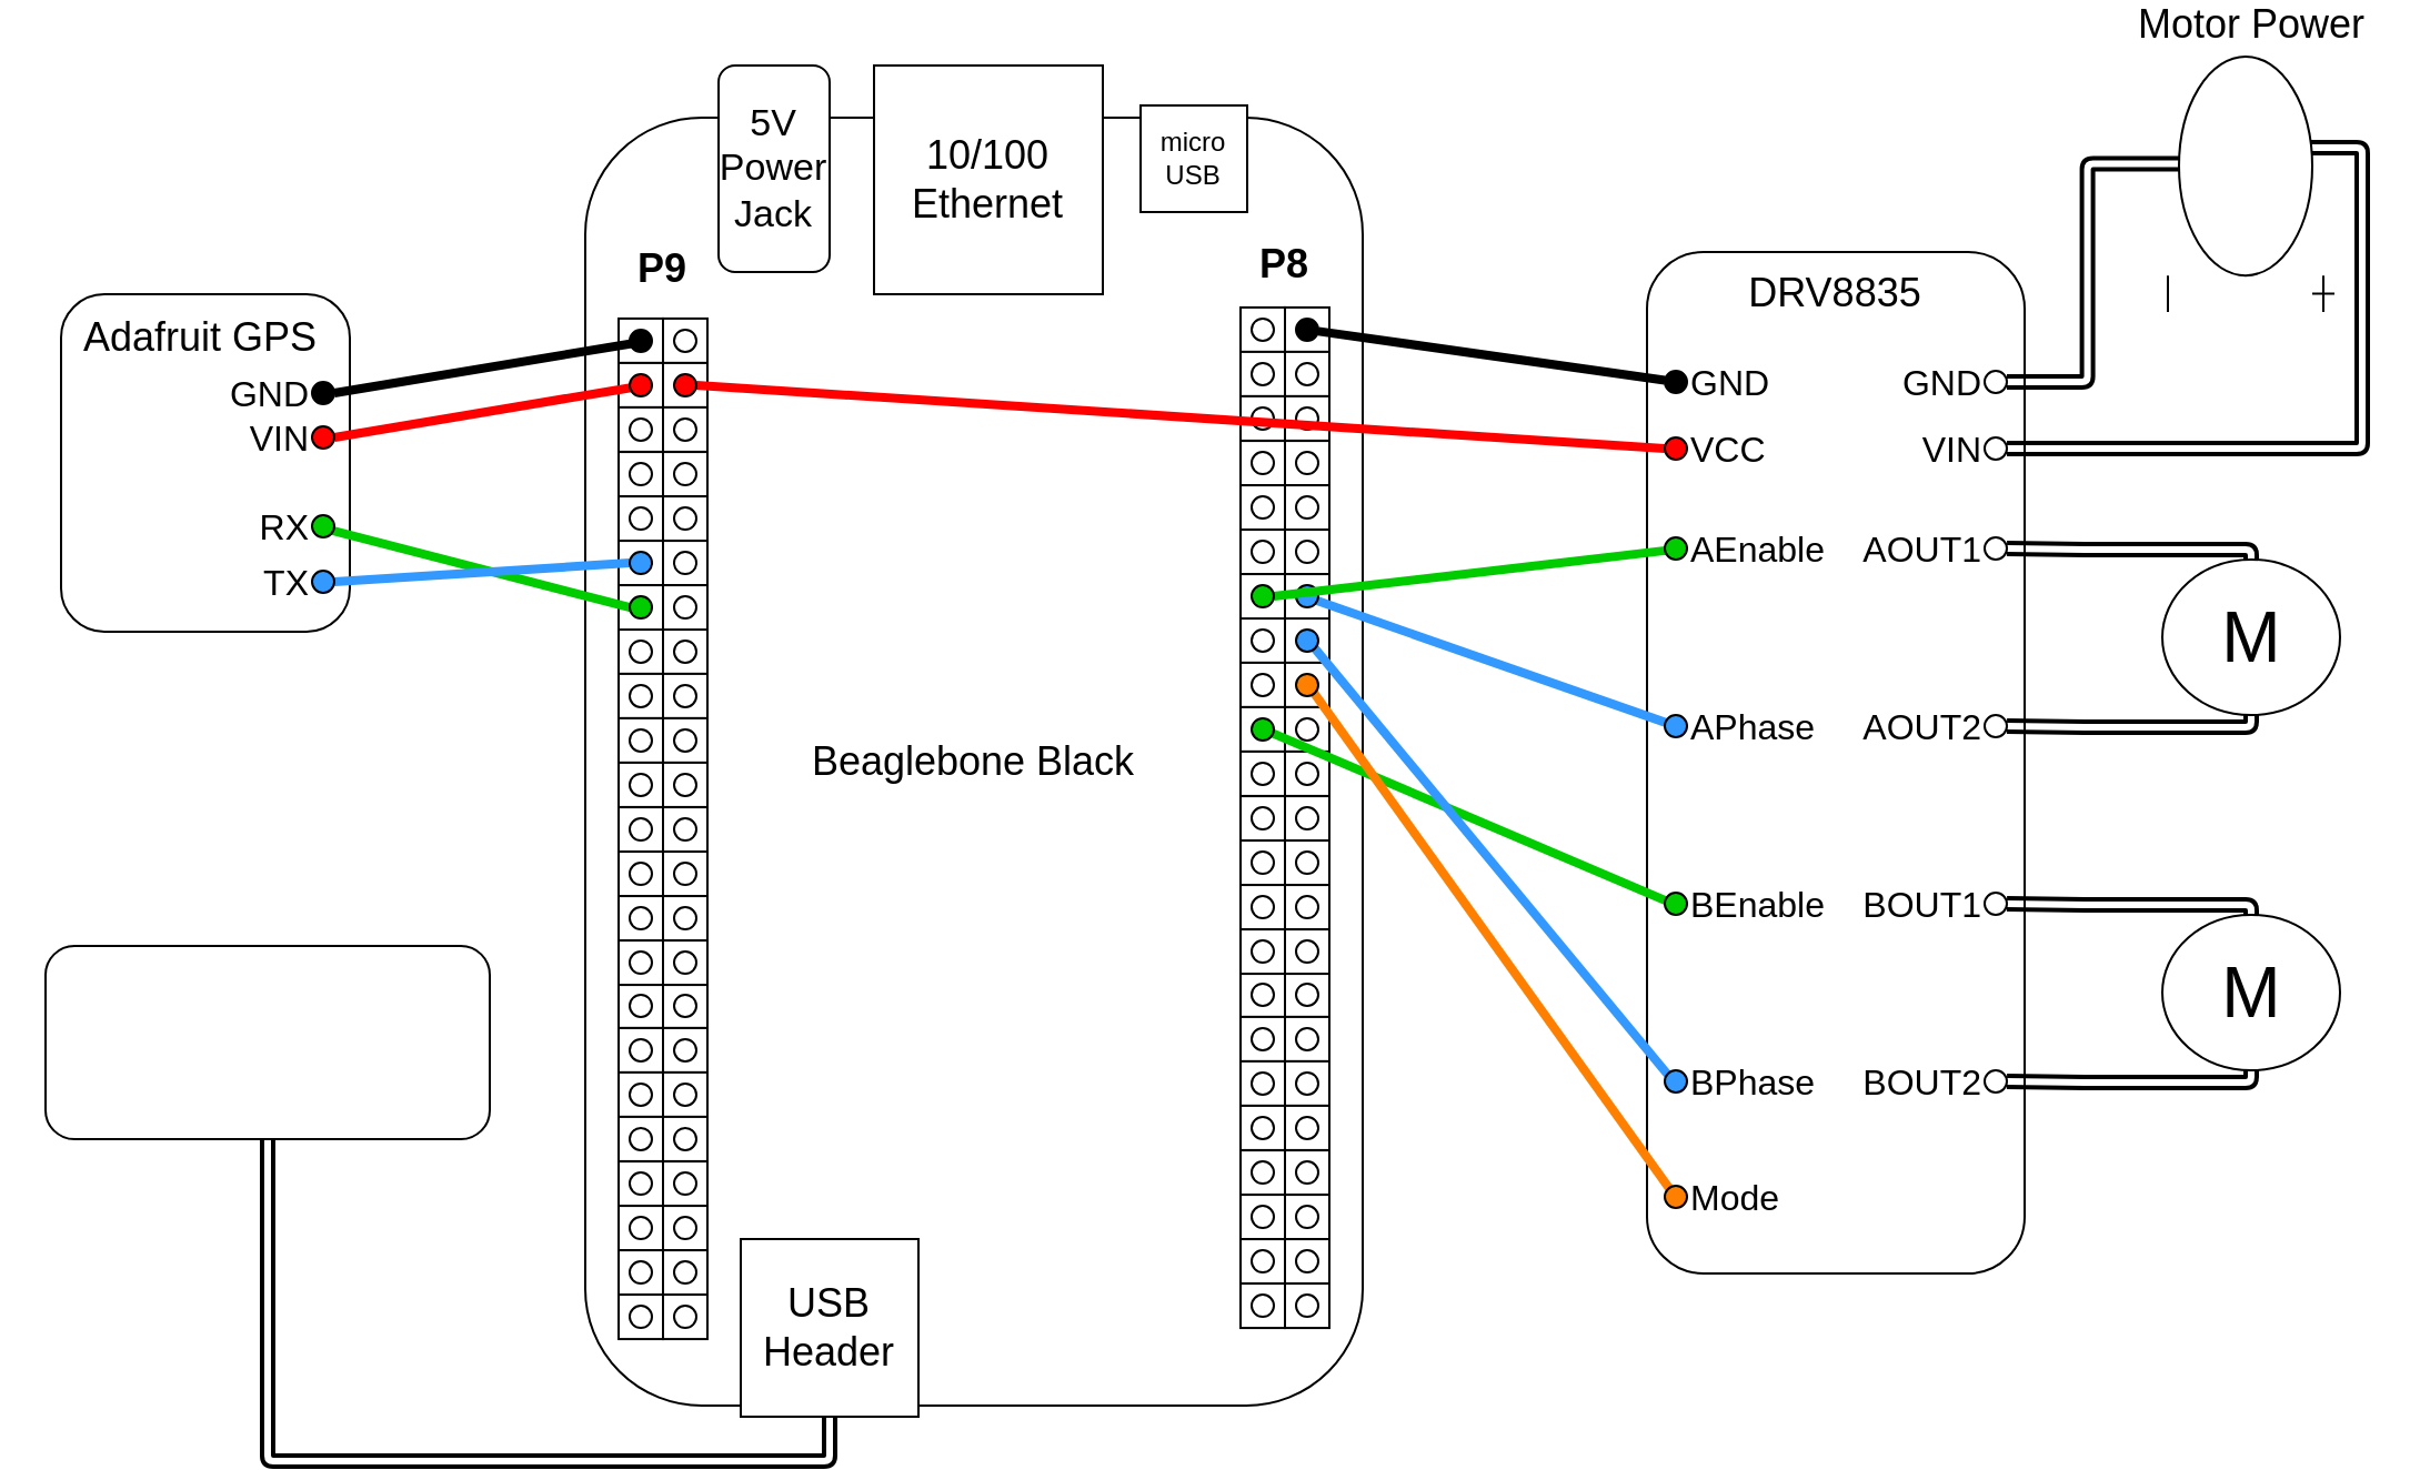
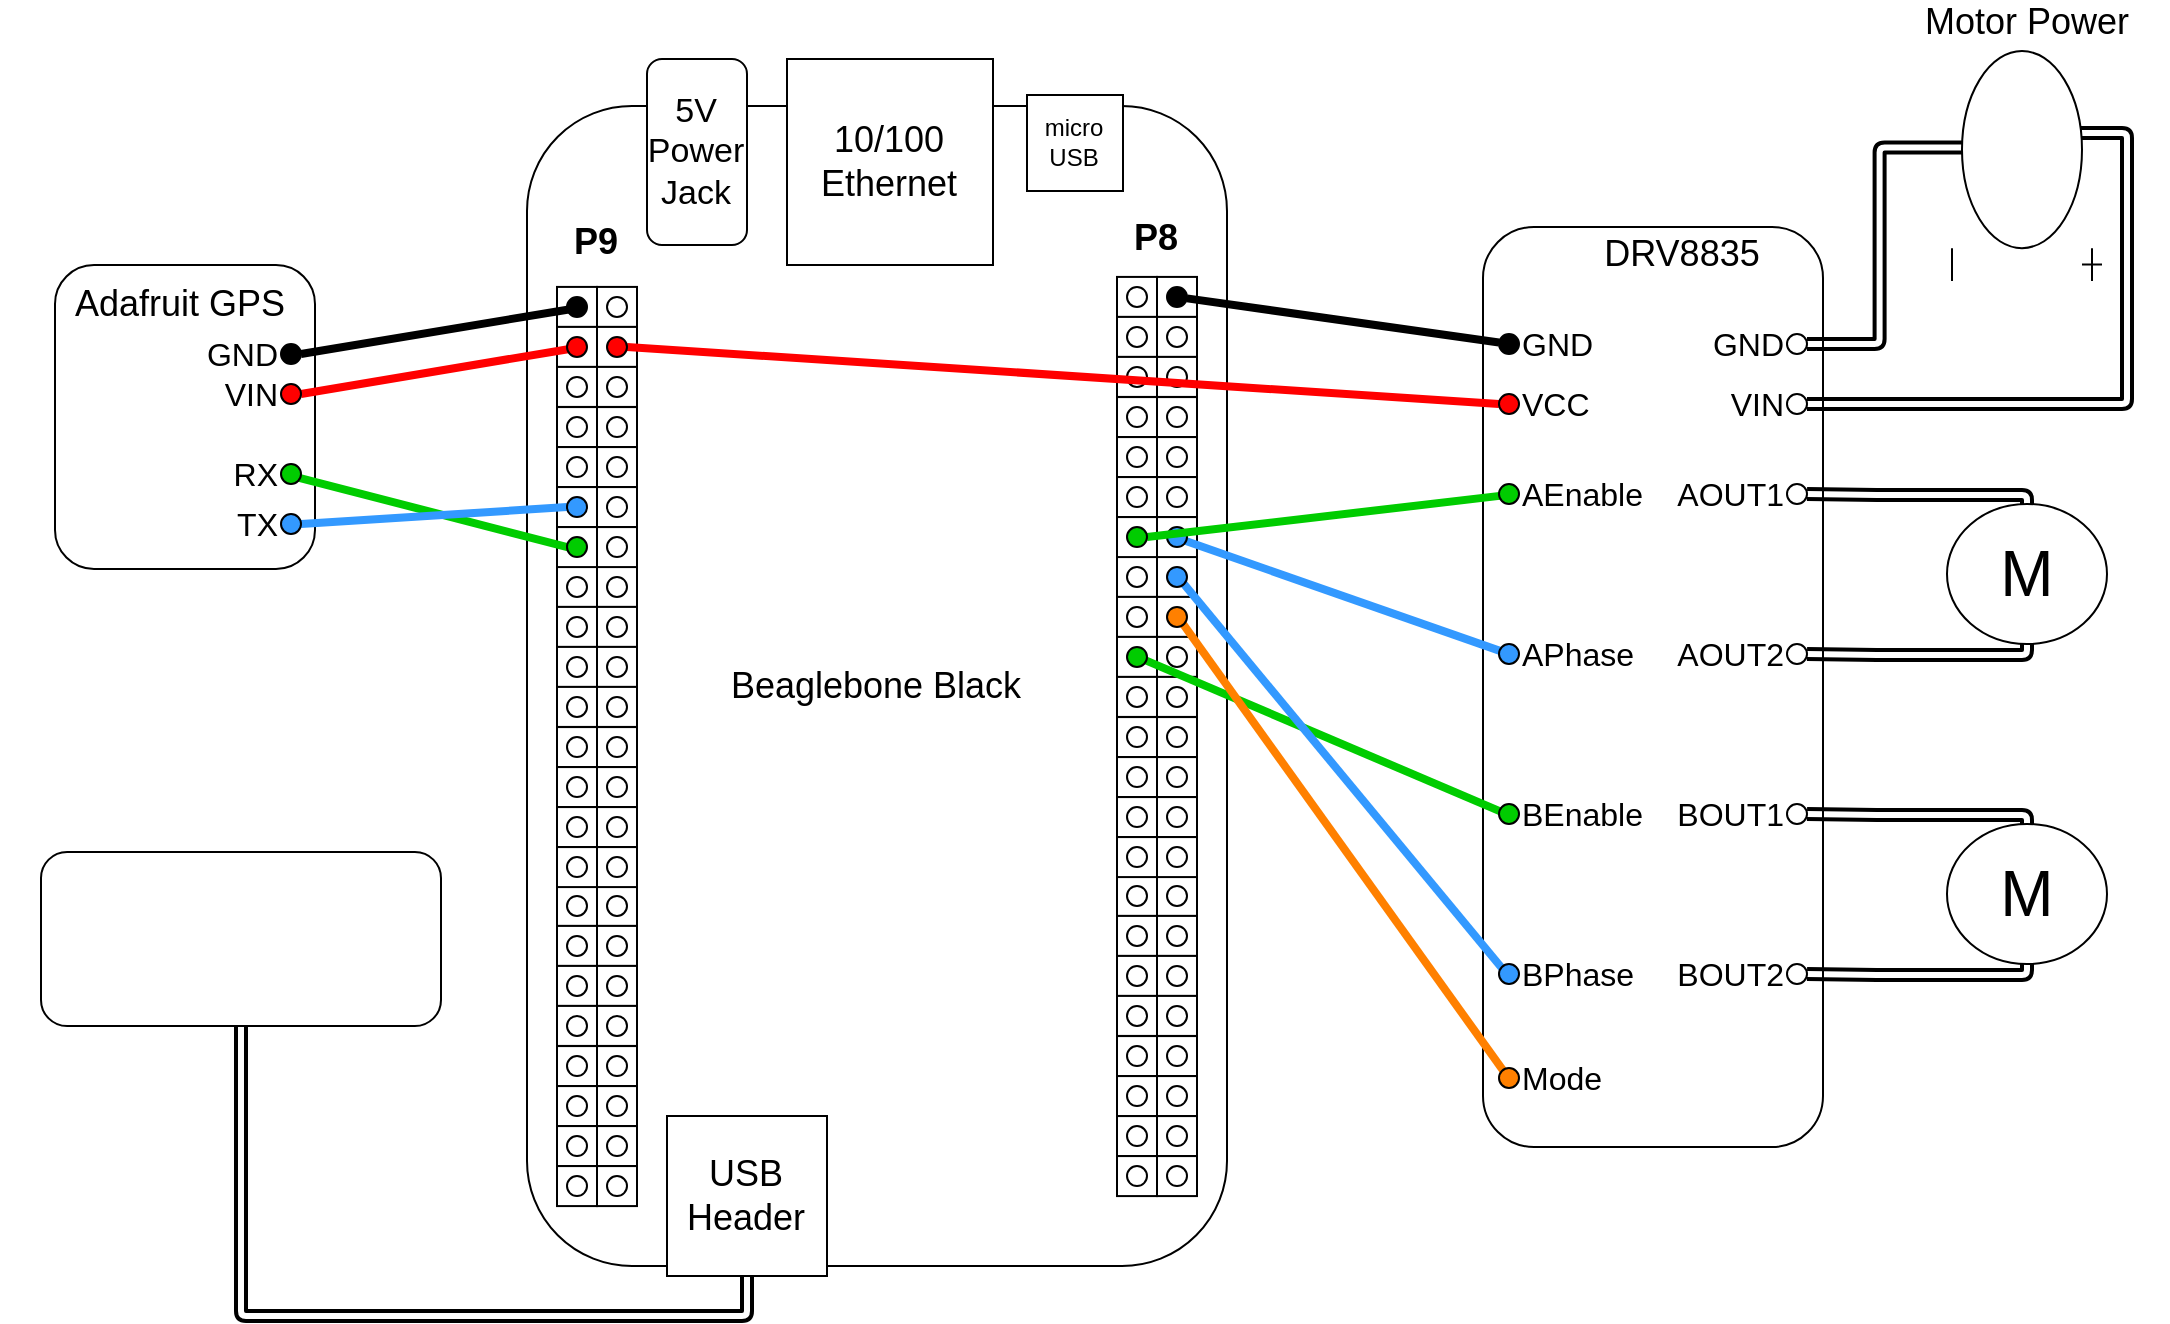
- <mxCell id="187" value="DRV8835" style="text;html=1;strokeColor=none;fillColor=none;align=center;verticalAlign=middle;whiteSpace=wrap;rounded=0;fontSize=18;flipV=0;" vertex="1" parent="1"><mxGeometry x="761" y="117" width="130" height="20" as="geometry" /></mxCell>
+ <mxCell id="187" value="DRV8835" style="text;html=1;strokeColor=none;fillColor=none;align=center;verticalAlign=middle;whiteSpace=wrap;rounded=0;fontSize=18;flipV=0;" vertex="1" parent="1"><mxGeometry x="776" y="112" width="130" height="20" as="geometry" /></mxCell>
